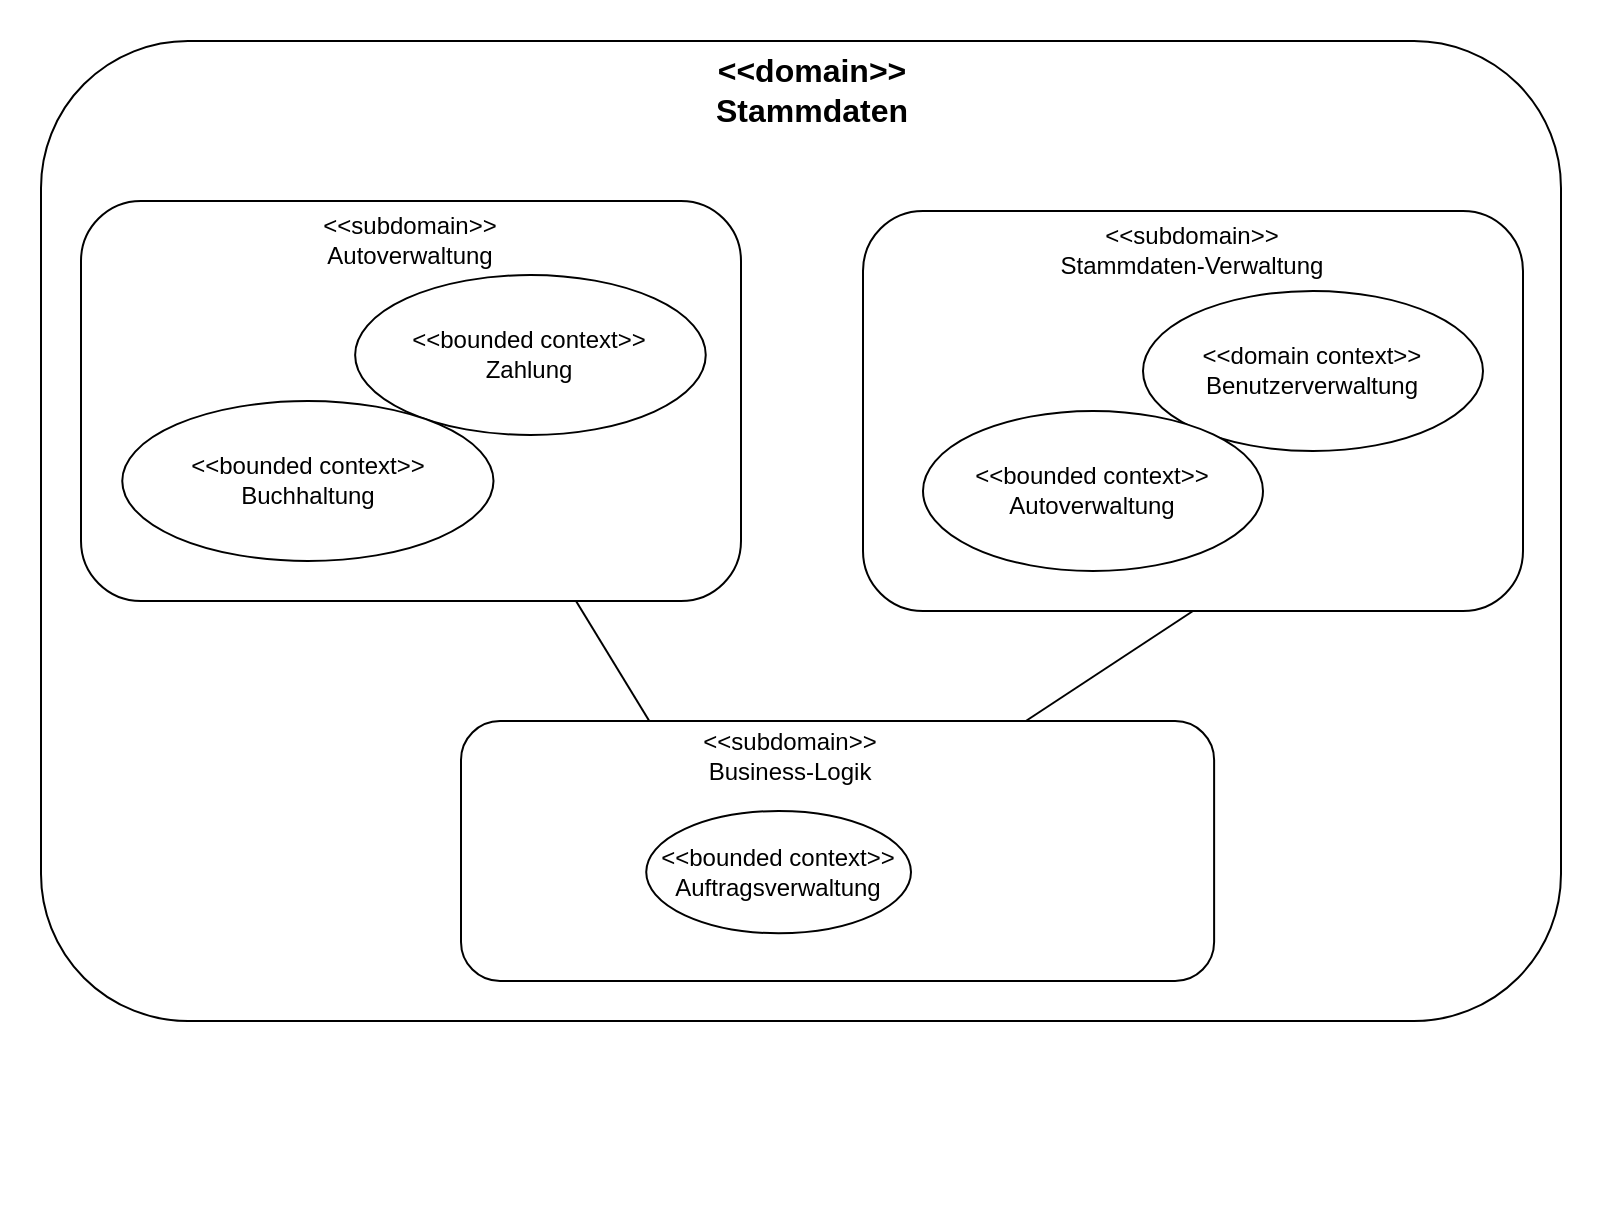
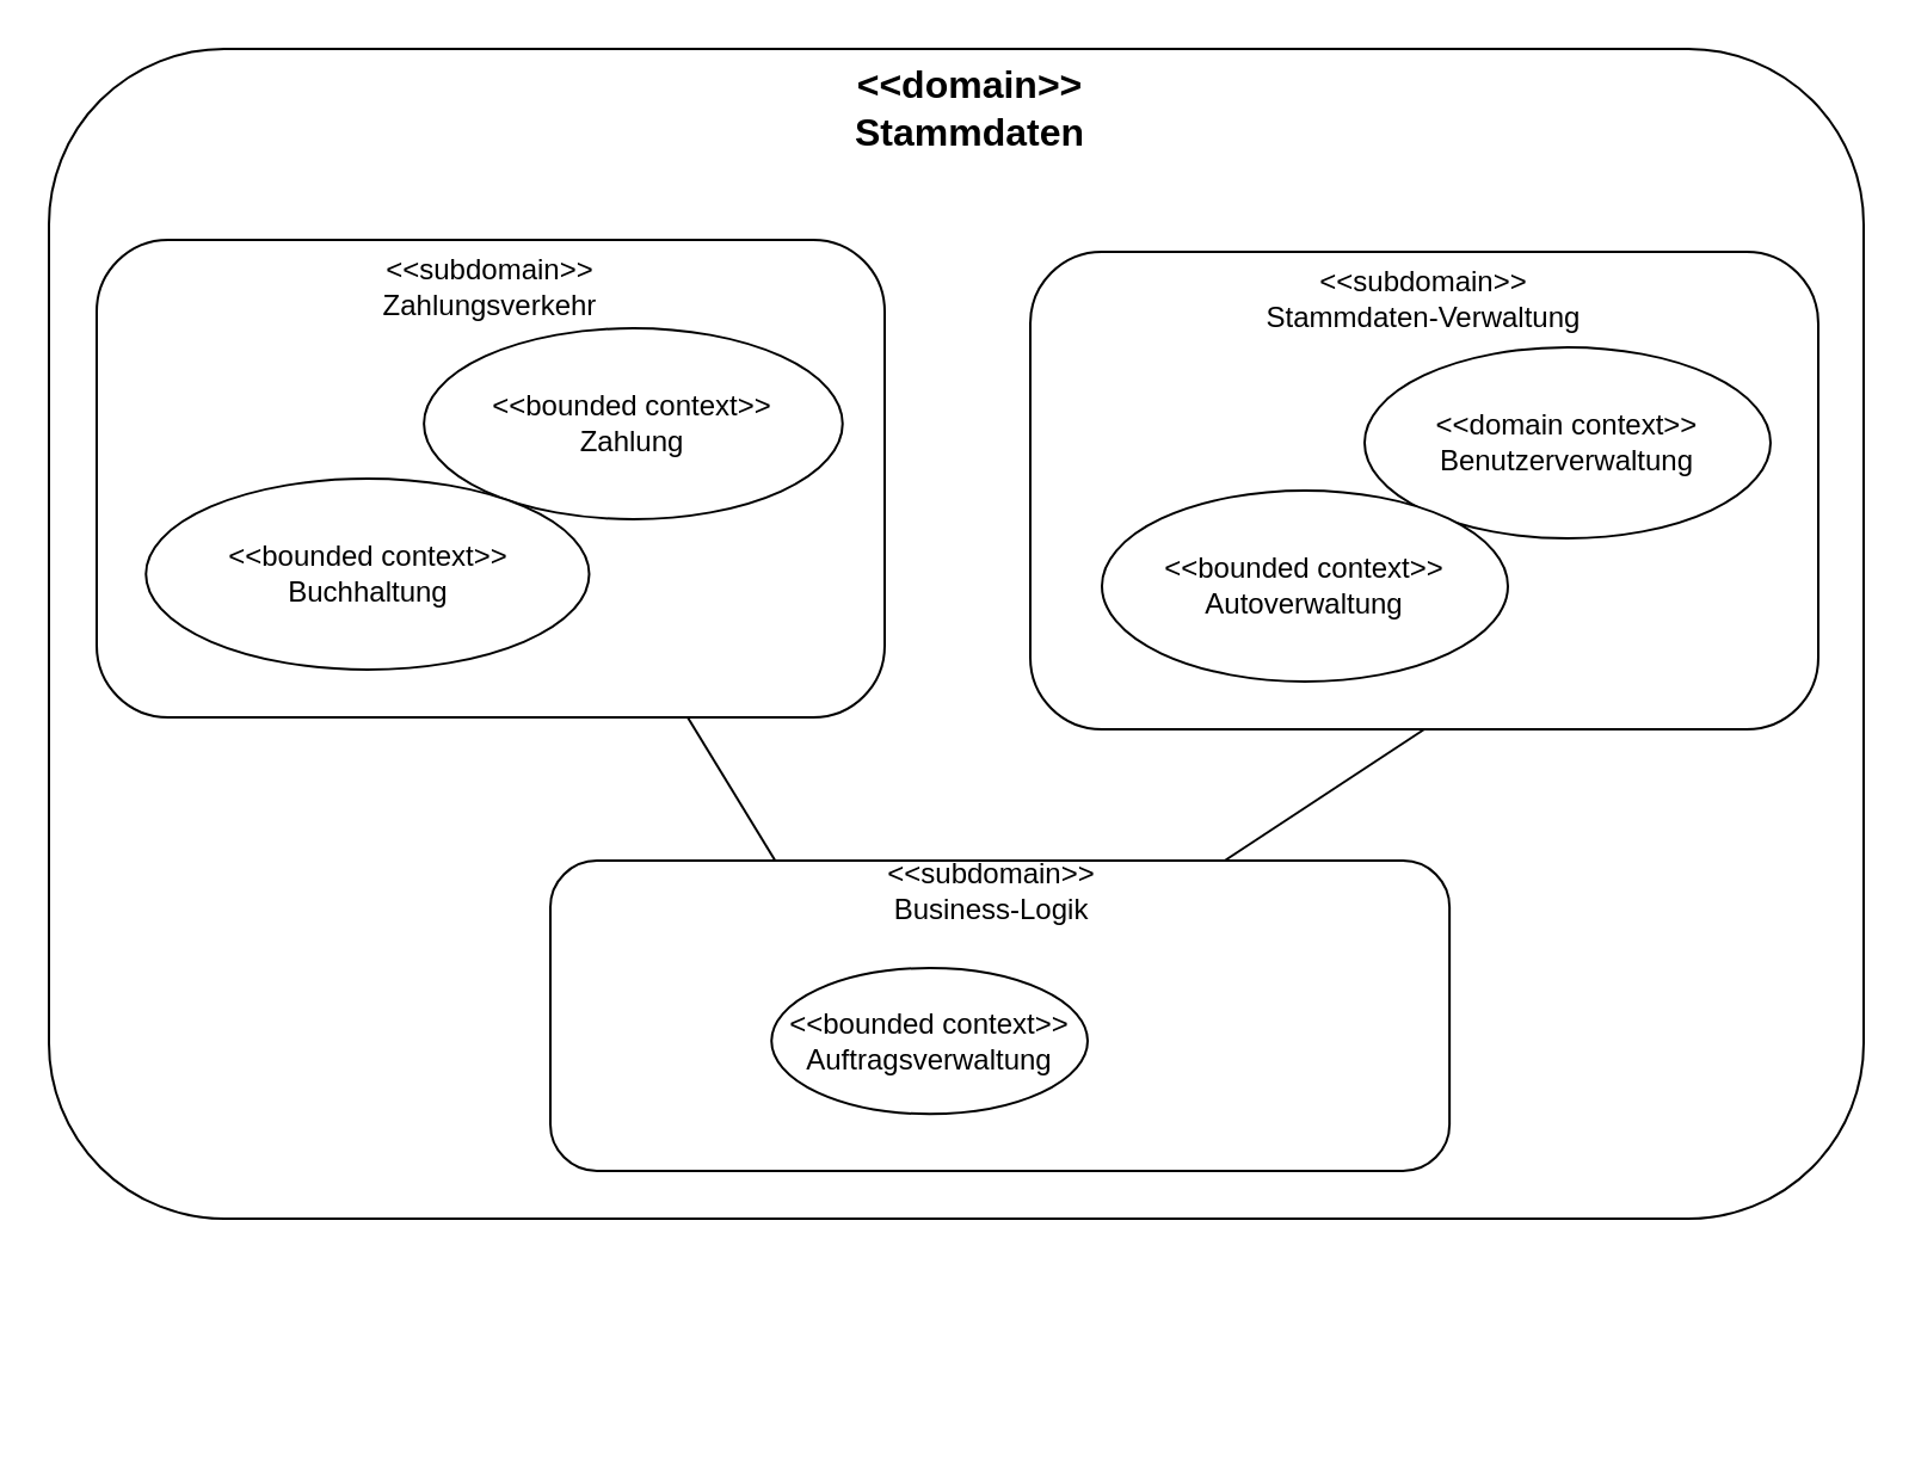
- <mxCell id="18" value="&amp;lt;&amp;lt;subdomain&amp;gt;&amp;gt;&lt;br&gt;Autoverwaltung" style="text;html=1;strokeColor=none;fillColor=none;align=center;verticalAlign=middle;whiteSpace=wrap;rounded=0;" parent="16" vertex="1"><mxGeometry x="92.844" y="10" width="144.375" height="20" as="geometry" /></mxCell>
+ <mxCell id="18" value="&amp;lt;&amp;lt;subdomain&amp;gt;&amp;gt;&lt;br&gt;Zahlungsverkehr" style="text;html=1;strokeColor=none;fillColor=none;align=center;verticalAlign=middle;whiteSpace=wrap;rounded=0;" parent="16" vertex="1"><mxGeometry x="92.844" y="10" width="144.375" height="20" as="geometry" /></mxCell>
- <mxCell id="14" value="&amp;lt;&amp;lt;subdomain&amp;gt;&amp;gt;&lt;br&gt;Business-Logik" style="text;html=1;strokeColor=none;fillColor=none;align=center;verticalAlign=middle;whiteSpace=wrap;rounded=0;" parent="12" vertex="1"><mxGeometry x="91.573" y="11.5" width="146.439" height="13" as="geometry" /></mxCell>
+ <mxCell id="14" value="&amp;lt;&amp;lt;subdomain&amp;gt;&amp;gt;&lt;br&gt;Business-Logik" style="text;html=1;strokeColor=none;fillColor=none;align=center;verticalAlign=middle;whiteSpace=wrap;rounded=0;" parent="12" vertex="1"><mxGeometry x="111.573" y="6.5" width="146.439" height="13" as="geometry" /></mxCell>
